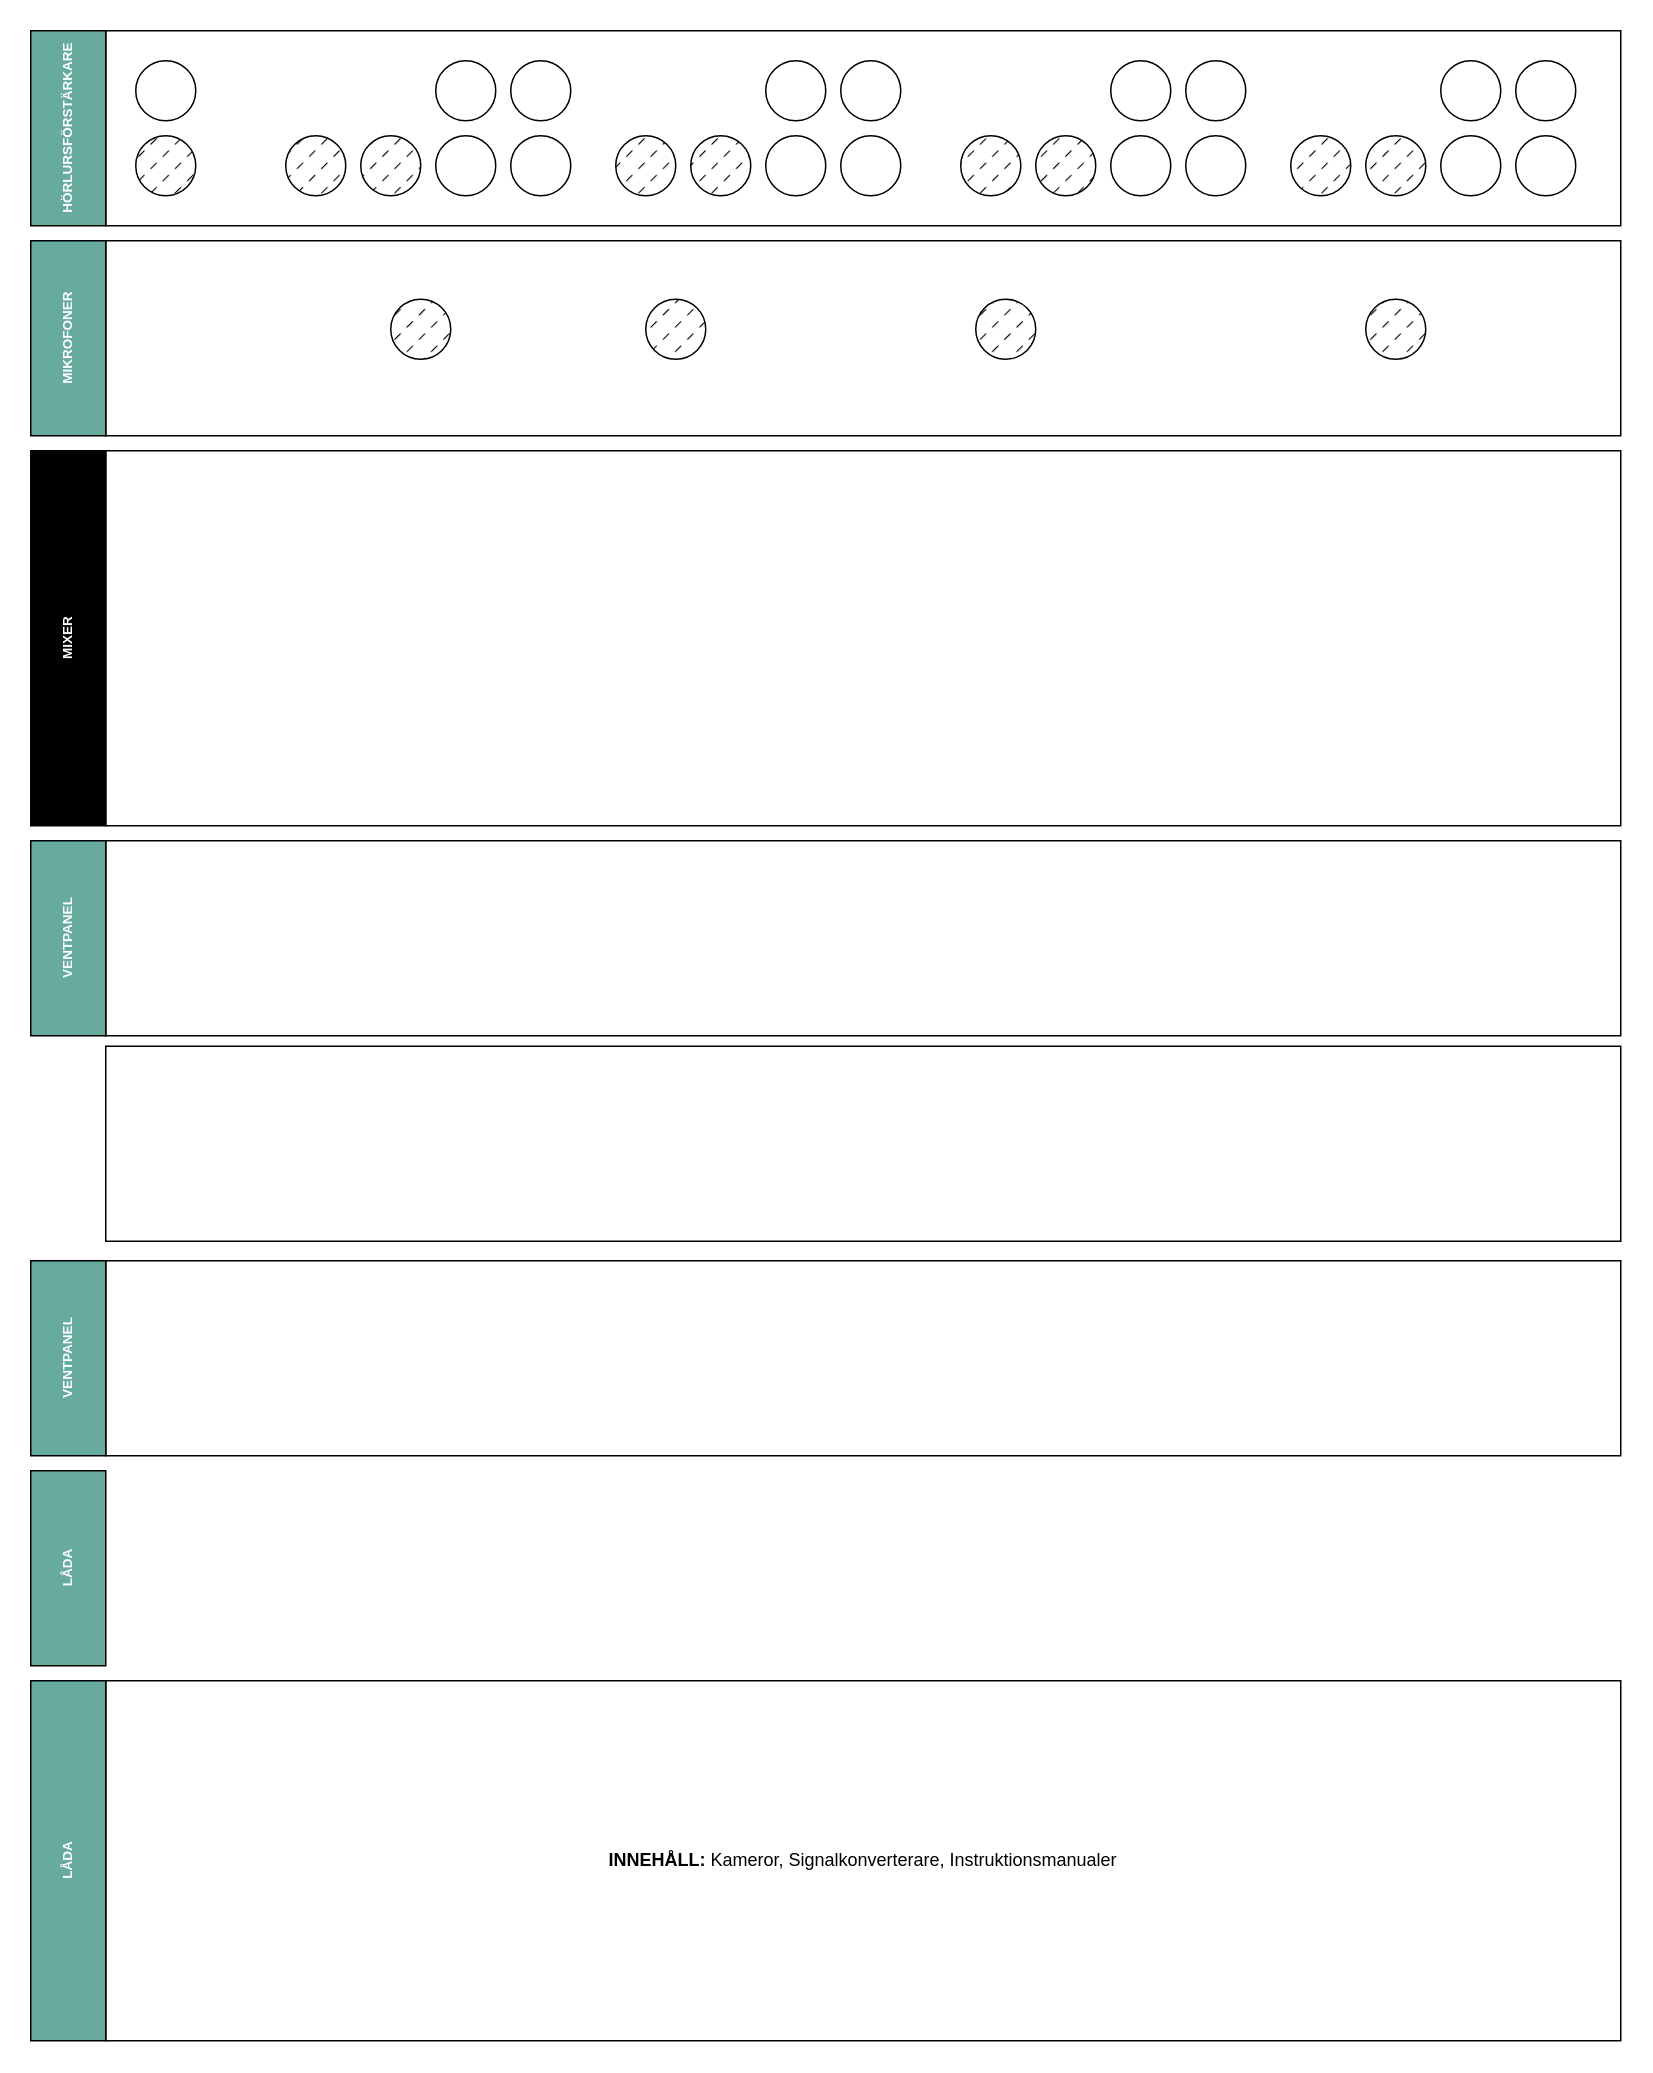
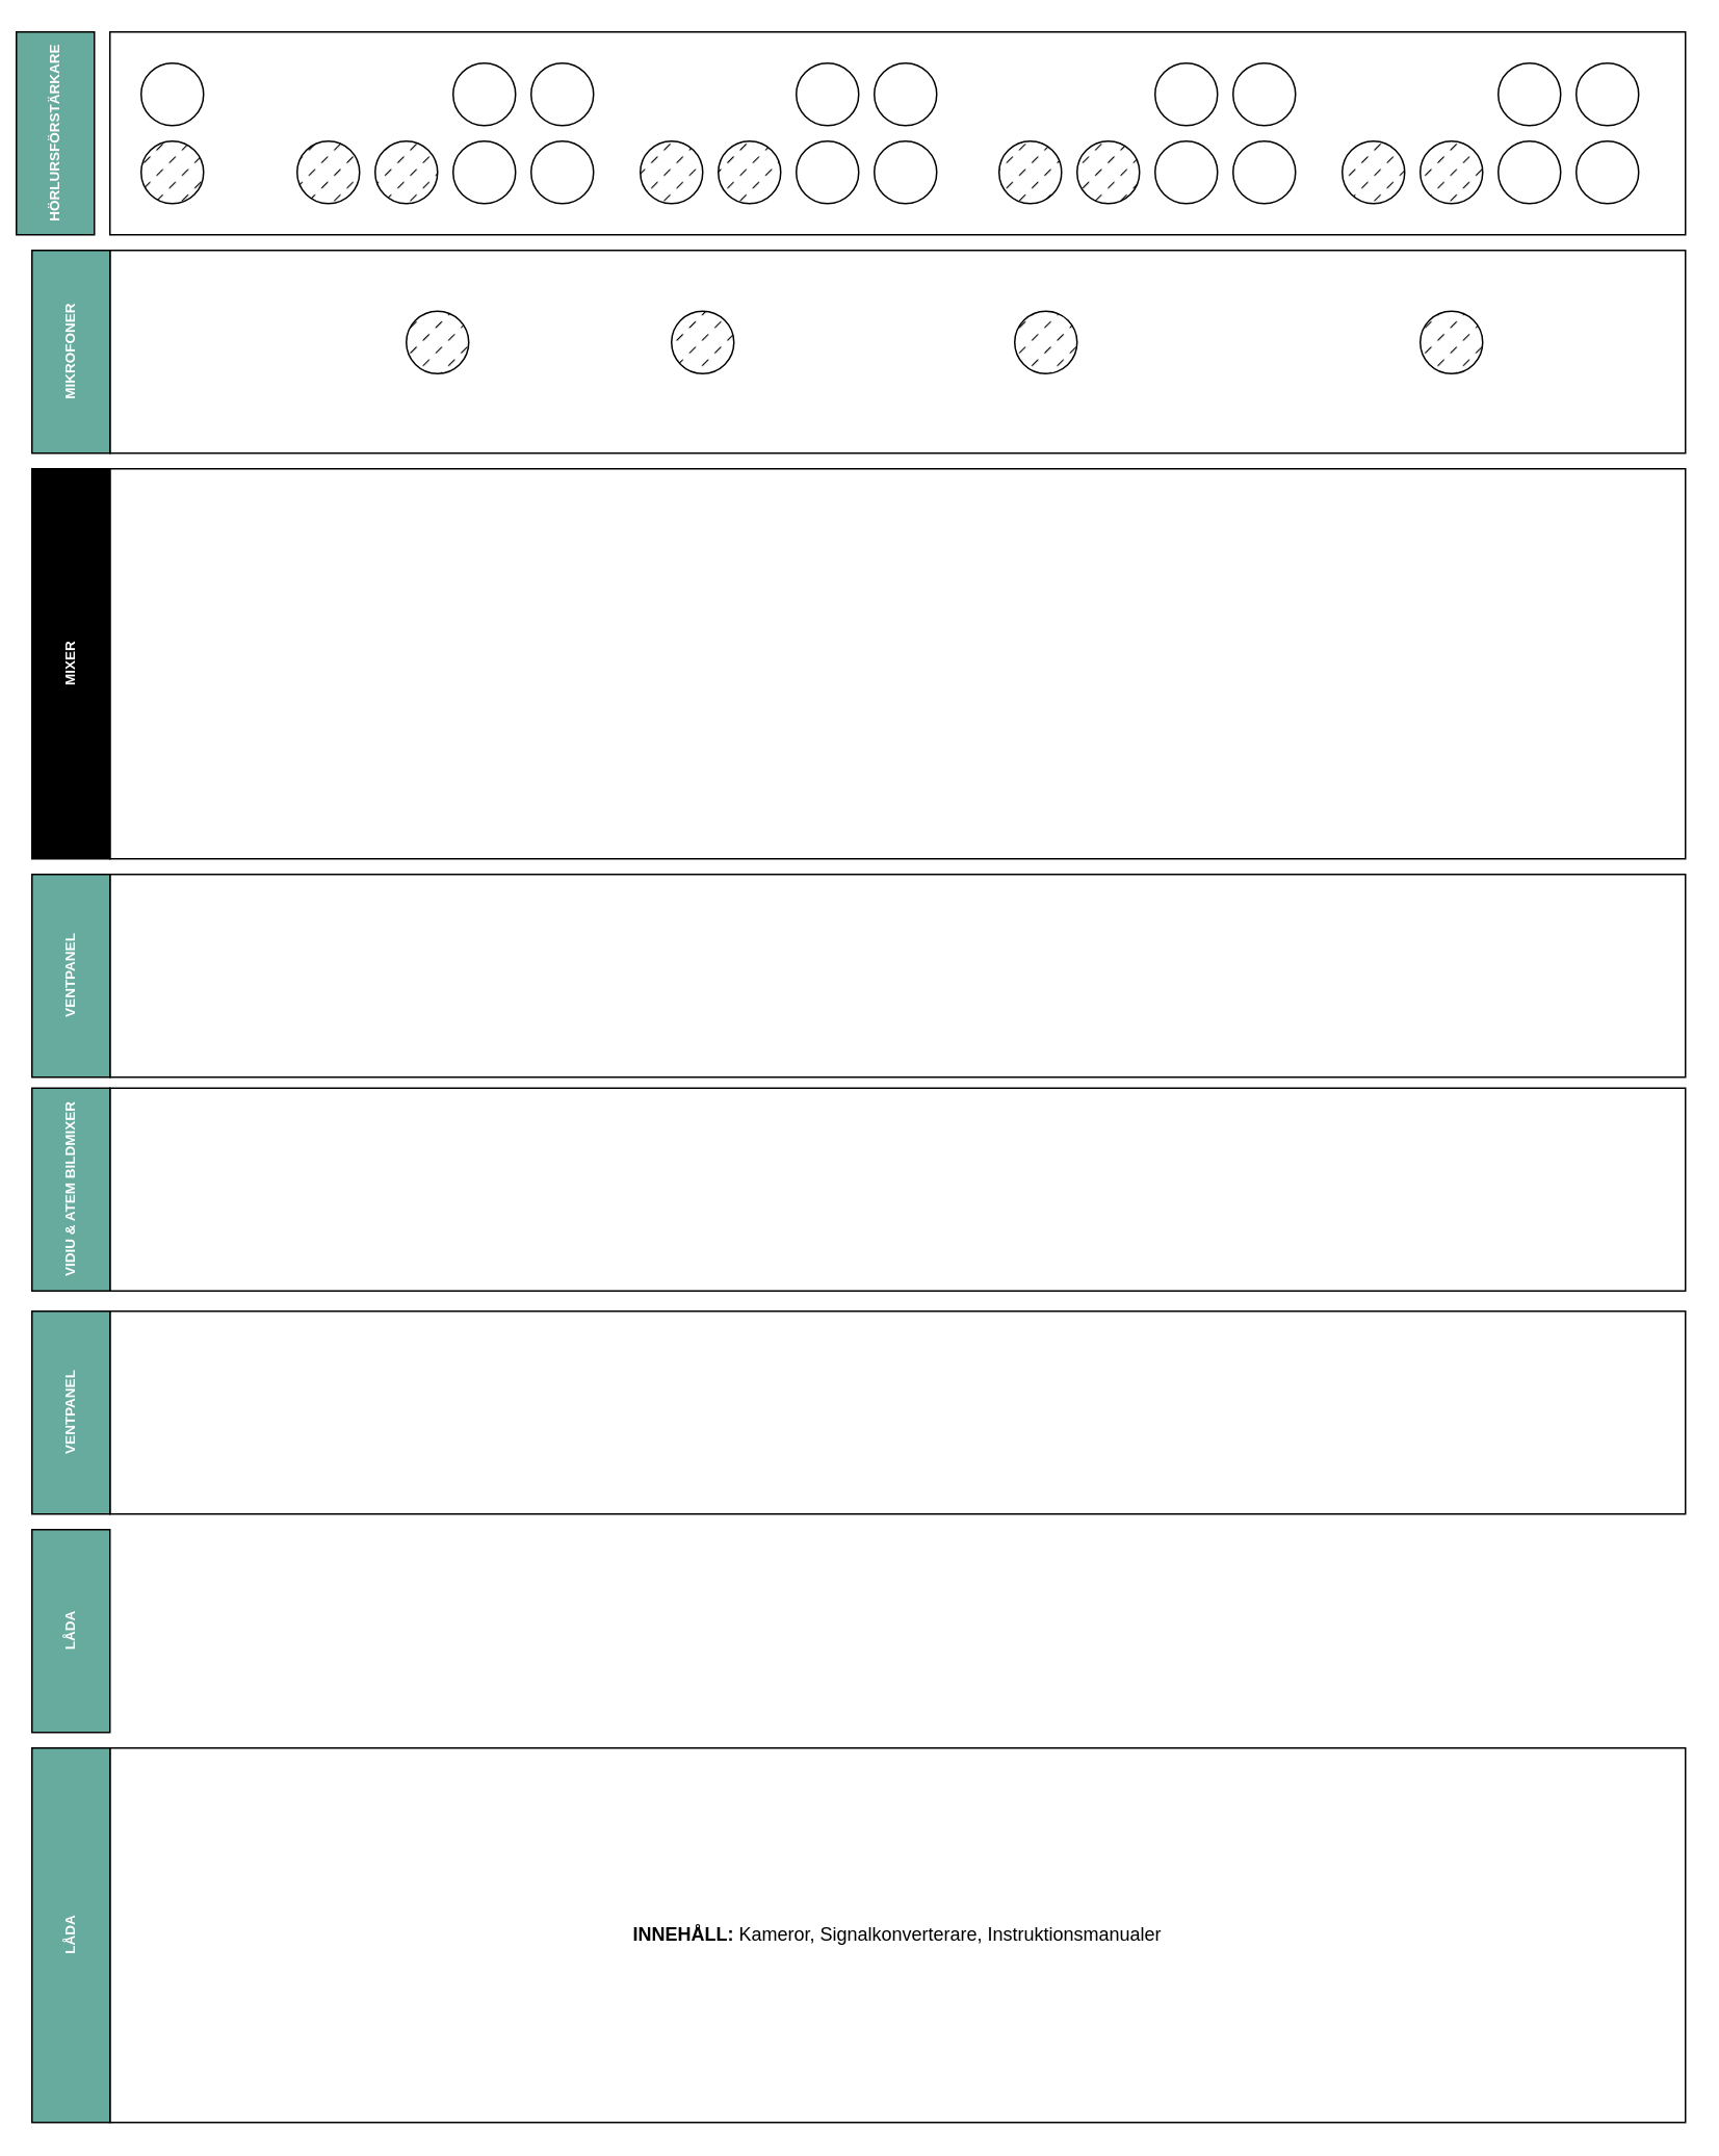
- <mxCell id="34" value="HÖRLURSFÖRSTÄRKARE" style="rounded=0;whiteSpace=wrap;html=1;horizontal=0;fontStyle=1;fontSize=9;fontColor=#FFFFFF;fillColor=#67AB9F;" parent="1" vertex="1"><mxGeometry x="20" y="20" width="50" height="130" as="geometry" /></mxCell>
+ <mxCell id="34" value="HÖRLURSFÖRSTÄRKARE" style="rounded=0;whiteSpace=wrap;html=1;horizontal=0;fontStyle=1;fontSize=9;fontColor=#FFFFFF;fillColor=#67AB9F;" parent="1" vertex="1"><mxGeometry x="10" y="20" width="50" height="130" as="geometry" /></mxCell>
+ <mxCell id="41" value="&lt;div&gt;VIDIU &amp;amp; ATEM BILDMIXER&lt;/div&gt;" style="rounded=0;whiteSpace=wrap;html=1;horizontal=0;fontStyle=1;fontSize=9;fontColor=#FFFFFF;fillColor=#67AB9F;" vertex="1" parent="1"><mxGeometry x="20" y="697" width="50" height="130" as="geometry" /></mxCell>
